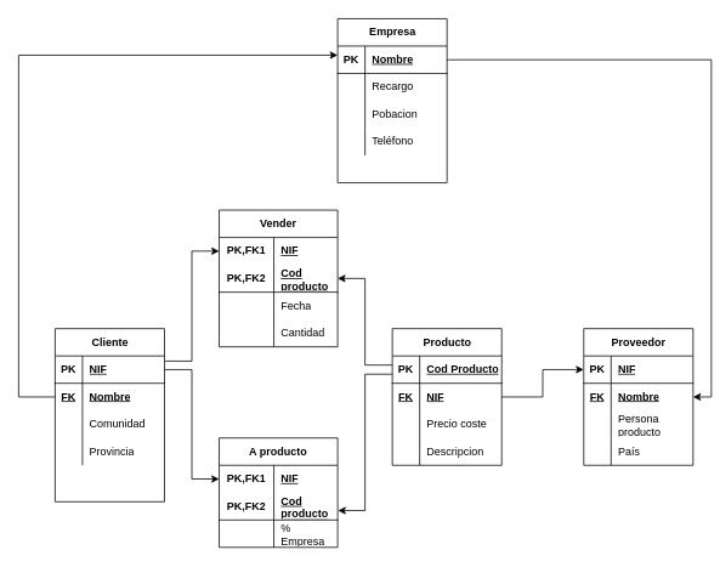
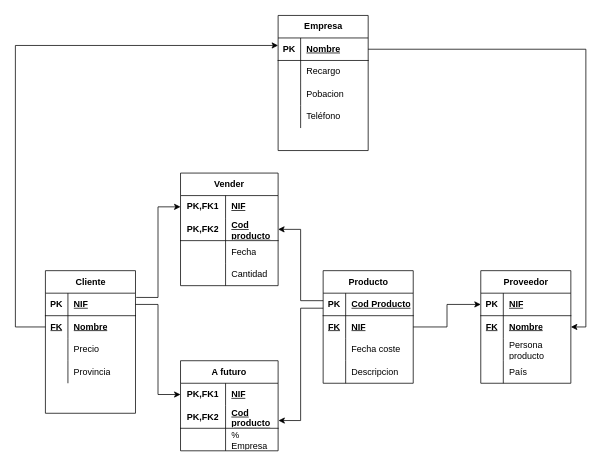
- <mxCell id="37" value="Comunidad" style="shape=partialRectangle;connectable=0;fillColor=none;top=0;left=0;bottom=0;right=0;align=left;spacingLeft=6;overflow=hidden;whiteSpace=wrap;html=1;" parent="35" vertex="1"><mxGeometry x="30" width="90" height="30" as="geometry"><mxRectangle width="90" height="30" as="alternateBounds" /></mxGeometry></mxCell>
+ <mxCell id="37" value="Precio" style="shape=partialRectangle;connectable=0;fillColor=none;top=0;left=0;bottom=0;right=0;align=left;spacingLeft=6;overflow=hidden;whiteSpace=wrap;html=1;" parent="35" vertex="1"><mxGeometry x="30" width="90" height="30" as="geometry"><mxRectangle width="90" height="30" as="alternateBounds" /></mxGeometry></mxCell>
- <mxCell id="11" value="Precio coste" style="shape=partialRectangle;connectable=0;fillColor=none;top=0;left=0;bottom=0;right=0;align=left;spacingLeft=6;overflow=hidden;whiteSpace=wrap;html=1;" parent="9" vertex="1"><mxGeometry x="30" width="90" height="30" as="geometry"><mxRectangle width="90" height="30" as="alternateBounds" /></mxGeometry></mxCell>
+ <mxCell id="11" value="Fecha coste" style="shape=partialRectangle;connectable=0;fillColor=none;top=0;left=0;bottom=0;right=0;align=left;spacingLeft=6;overflow=hidden;whiteSpace=wrap;html=1;" parent="9" vertex="1"><mxGeometry x="30" width="90" height="30" as="geometry"><mxRectangle width="90" height="30" as="alternateBounds" /></mxGeometry></mxCell>
- <mxCell id="41" value="A producto" style="shape=table;startSize=30;container=1;collapsible=1;childLayout=tableLayout;fixedRows=1;rowLines=0;fontStyle=1;align=center;resizeLast=1;html=1;whiteSpace=wrap;" parent="1" vertex="1"><mxGeometry x="240" y="480" width="130" height="120" as="geometry" /></mxCell>
+ <mxCell id="41" value="A futuro" style="shape=table;startSize=30;container=1;collapsible=1;childLayout=tableLayout;fixedRows=1;rowLines=0;fontStyle=1;align=center;resizeLast=1;html=1;whiteSpace=wrap;" parent="1" vertex="1"><mxGeometry x="240" y="480" width="130" height="120" as="geometry" /></mxCell>
